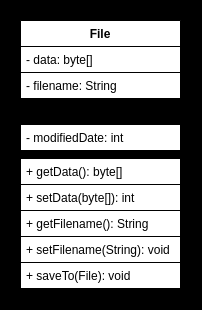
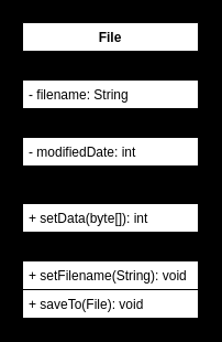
- <mxCell id="8" value="- data: byte[]" style="text;strokeColor=#000000;fillColor=#ffffff;align=left;verticalAlign=top;spacingLeft=4;spacingRight=4;overflow=hidden;rotatable=0;points=[[0,0.5],[1,0.5]];portConstraint=eastwest;" parent="2" vertex="1"><mxGeometry y="26" width="160" height="26" as="geometry" /></mxCell>
- <mxCell id="4" value="+ getData(): byte[]" style="text;strokeColor=#000000;fillColor=#ffffff;align=left;verticalAlign=top;spacingLeft=4;spacingRight=4;overflow=hidden;rotatable=0;points=[[0,0.5],[1,0.5]];portConstraint=eastwest;" parent="2" vertex="1"><mxGeometry y="138" width="160" height="26" as="geometry" /></mxCell>
- <mxCell id="9" value="+ getFilename(): String" style="text;strokeColor=#000000;fillColor=#ffffff;align=left;verticalAlign=top;spacingLeft=4;spacingRight=4;overflow=hidden;rotatable=0;points=[[0,0.5],[1,0.5]];portConstraint=eastwest;" parent="2" vertex="1"><mxGeometry y="190" width="160" height="26" as="geometry" /></mxCell>
